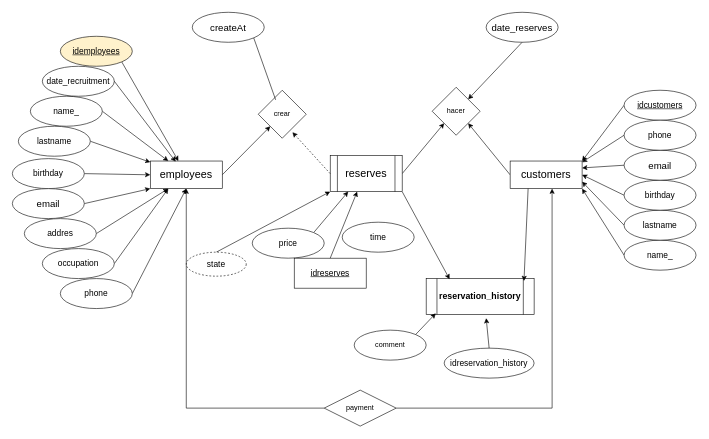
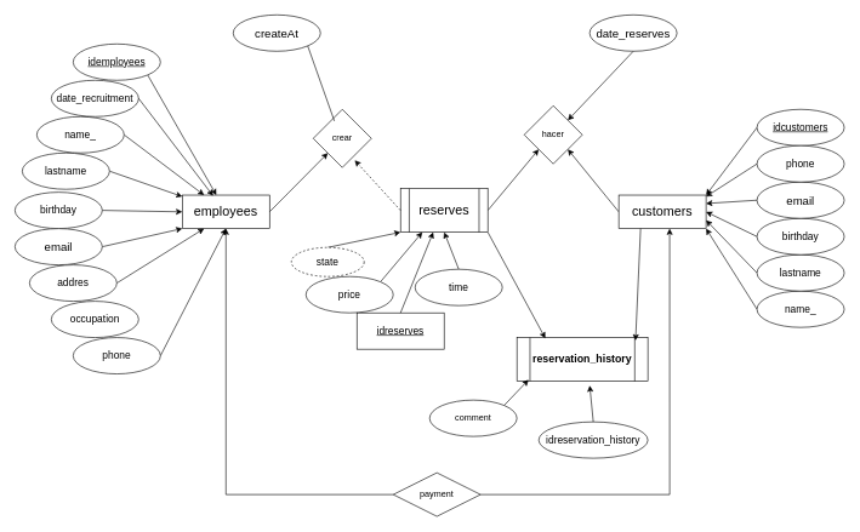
- <mxCell id="5" value="&lt;u&gt;&lt;font style=&quot;font-size: 14px;&quot;&gt;idemployees&lt;/font&gt;&lt;/u&gt;" style="ellipse;whiteSpace=wrap;html=1;fillColor=#fff2cc;" vertex="1" parent="1"><mxGeometry x="100" y="60" width="120" height="50" as="geometry" /></mxCell>
+ <mxCell id="5" value="&lt;u&gt;&lt;font style=&quot;font-size: 14px;&quot;&gt;idemployees&lt;/font&gt;&lt;/u&gt;" style="ellipse;whiteSpace=wrap;html=1;" vertex="1" parent="1"><mxGeometry x="100" y="60" width="120" height="50" as="geometry" /></mxCell>
+ <mxCell id="43" style="edgeStyle=none;rounded=0;orthogonalLoop=1;jettySize=auto;html=1;exitX=0.5;exitY=0;exitDx=0;exitDy=0;entryX=0.5;entryY=1;entryDx=0;entryDy=0;" edge="1" parent="1" source="44" target="37"><mxGeometry relative="1" as="geometry" /></mxCell>
- <mxCell id="16" style="edgeStyle=none;rounded=0;orthogonalLoop=1;jettySize=auto;html=1;exitX=1;exitY=0.5;exitDx=0;exitDy=0;entryX=0.25;entryY=1;entryDx=0;entryDy=0;" edge="1" parent="1" source="17" target="3"><mxGeometry relative="1" as="geometry"><mxPoint x="290" y="320" as="targetPoint" /></mxGeometry></mxCell>
- <mxCell id="46" value="&lt;font style=&quot;font-size: 14px;&quot;&gt;state&lt;/font&gt;" style="ellipse;whiteSpace=wrap;html=1;align=center;dashed=1;" vertex="1" parent="1"><mxGeometry x="310" y="420" width="100" height="40" as="geometry" /></mxCell>
+ <mxCell id="46" value="&lt;font style=&quot;font-size: 14px;&quot;&gt;state&lt;/font&gt;" style="ellipse;whiteSpace=wrap;html=1;align=center;dashed=1;" vertex="1" parent="1"><mxGeometry x="400" y="340" width="100" height="40" as="geometry" /></mxCell>
